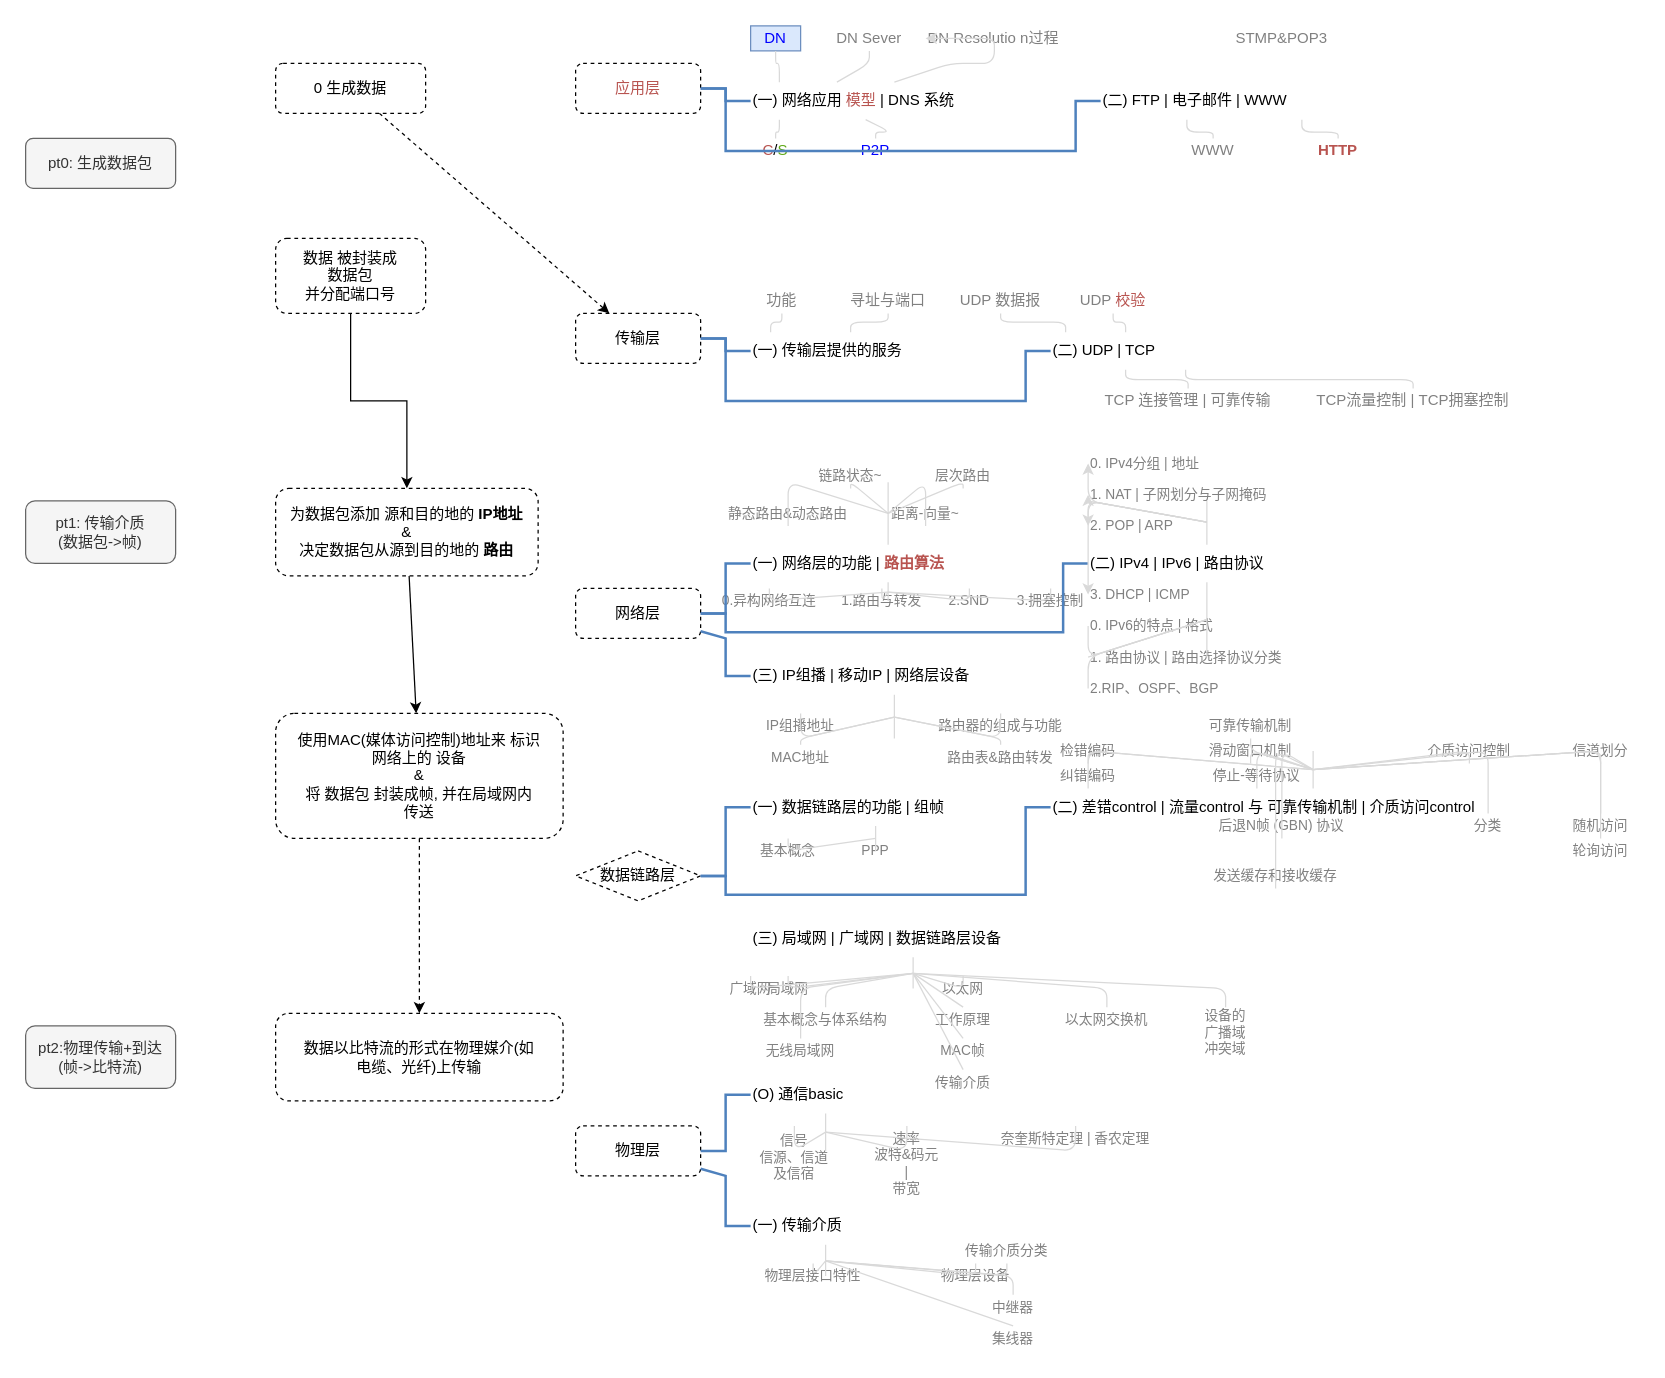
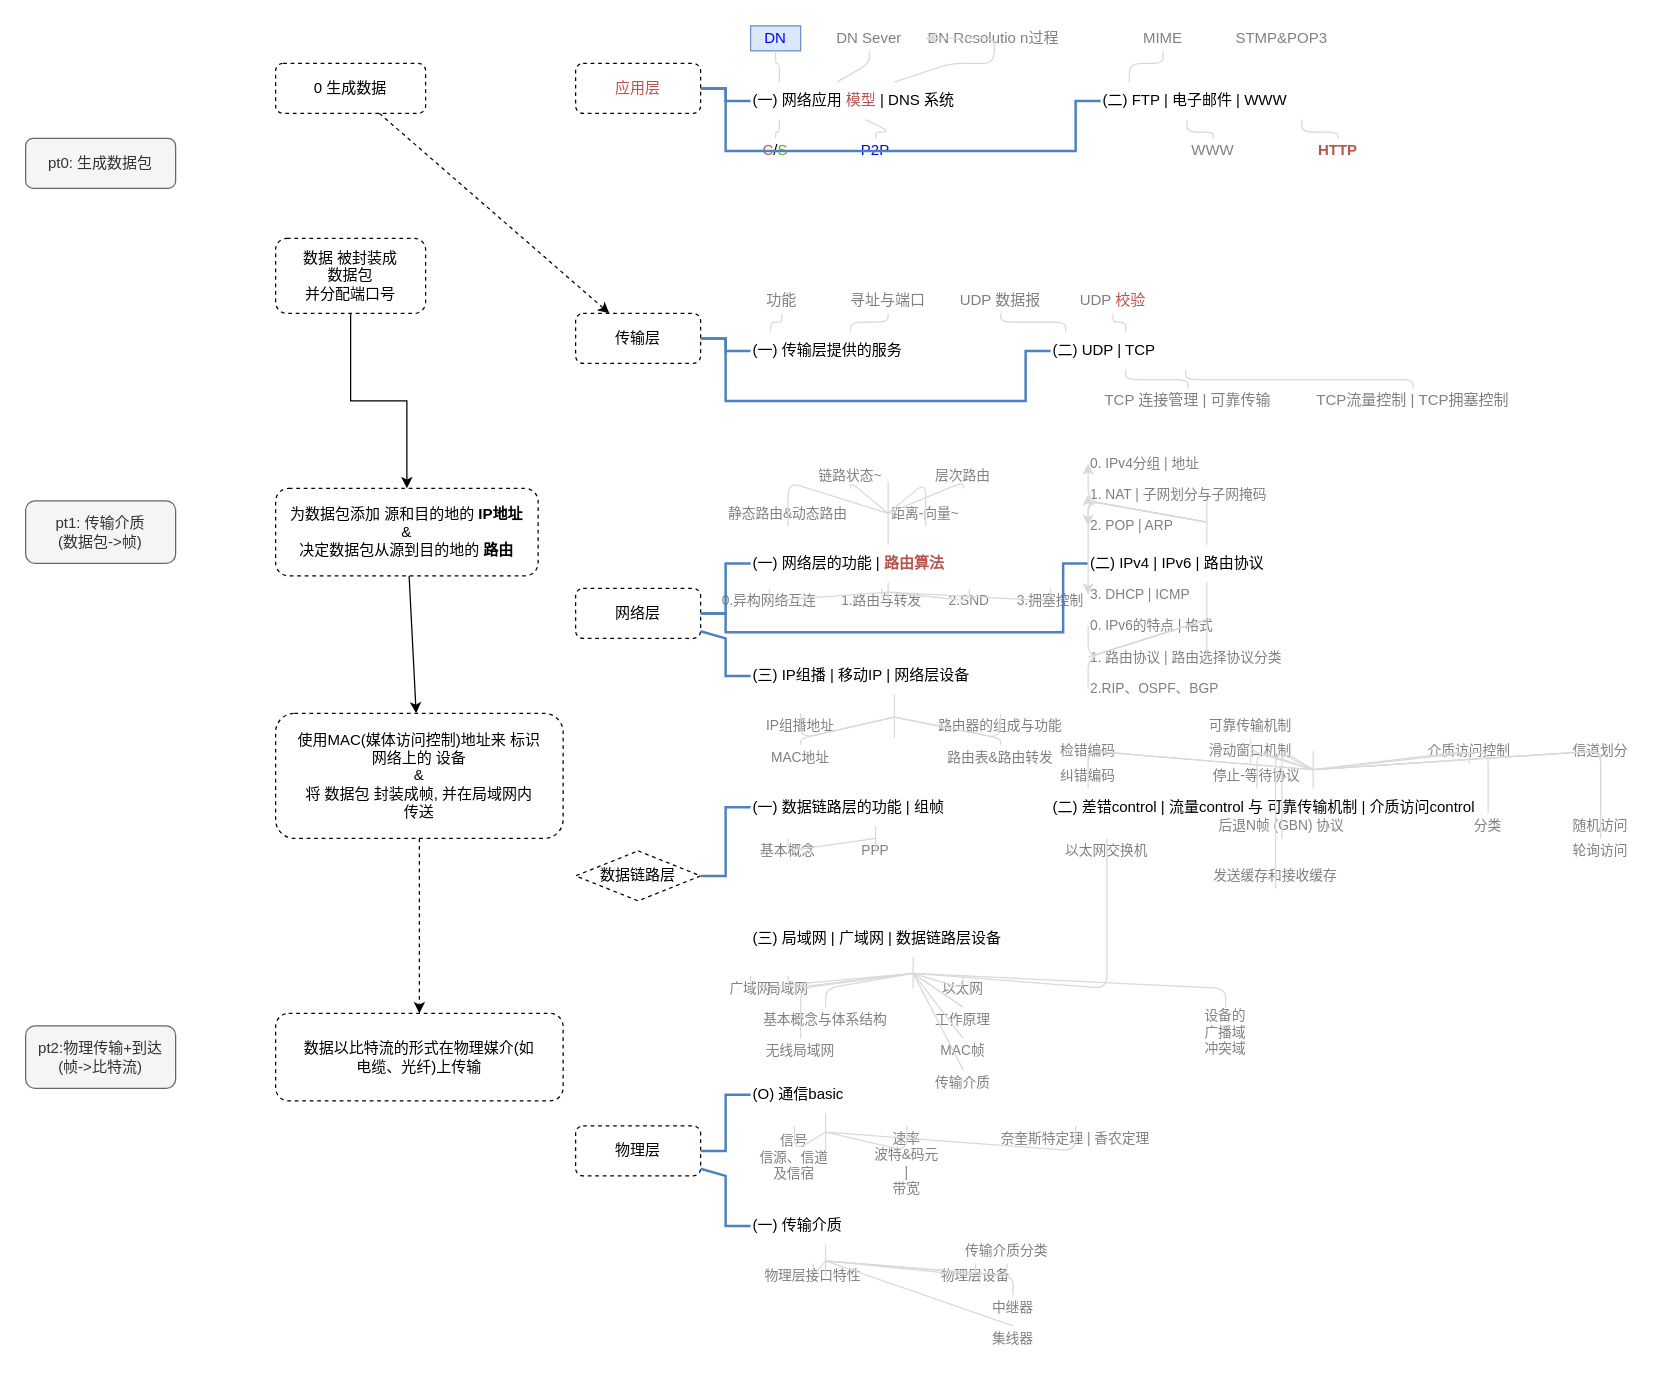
+ <mxCell id="26" value="MIME" style="text;html=1;strokeColor=none;fillColor=none;align=center;verticalAlign=middle;whiteSpace=wrap;rounded=0;fontColor=#808080;fontSize=12;" vertex="1" parent="1"><mxGeometry x="900" y="20" width="60" height="20" as="geometry" /></mxCell>
+ <mxCell id="37" value="" style="endArrow=none;html=1;rounded=1;strokeColor=#D9D9D9;exitX=0.1;exitY=0;entryX=0.5;entryY=1;" edge="1" parent="1" source="20" target="26"><mxGeometry width="50" height="50" relative="1" as="geometry"><mxPoint x="903" y="65" as="sourcePoint" /><mxPoint x="930" y="40" as="targetPoint" /><Array as="points"><mxPoint x="903" y="50" /><mxPoint x="930" y="50" /></Array></mxGeometry></mxCell>
- <mxCell id="133" value="" style="endArrow=none;html=1;rounded=0;strokeColor=#4E81BD;strokeWidth=2;" edge="1" parent="1" source="17" target="106"><mxGeometry width="50" height="50" relative="1" as="geometry"><mxPoint x="560" y="700" as="sourcePoint" /><mxPoint x="840" y="645" as="targetPoint" /><Array as="points"><mxPoint x="580" y="700" /><mxPoint x="580" y="715" /><mxPoint x="820" y="715" /><mxPoint x="820" y="645" /></Array></mxGeometry></mxCell>
- <mxCell id="130" value="以太网交换机" style="text;html=1;strokeColor=none;fillColor=none;align=center;verticalAlign=middle;whiteSpace=wrap;rounded=0;fontColor=#808080;fontSize=11;" vertex="1" parent="1"><mxGeometry x="840" y="805" width="90" height="20" as="geometry" /></mxCell>
+ <mxCell id="130" value="以太网交换机" style="text;html=1;strokeColor=none;fillColor=none;align=center;verticalAlign=middle;whiteSpace=wrap;rounded=0;fontColor=#808080;fontSize=11;" vertex="1" parent="1"><mxGeometry x="840" y="670" width="90" height="20" as="geometry" /></mxCell>
